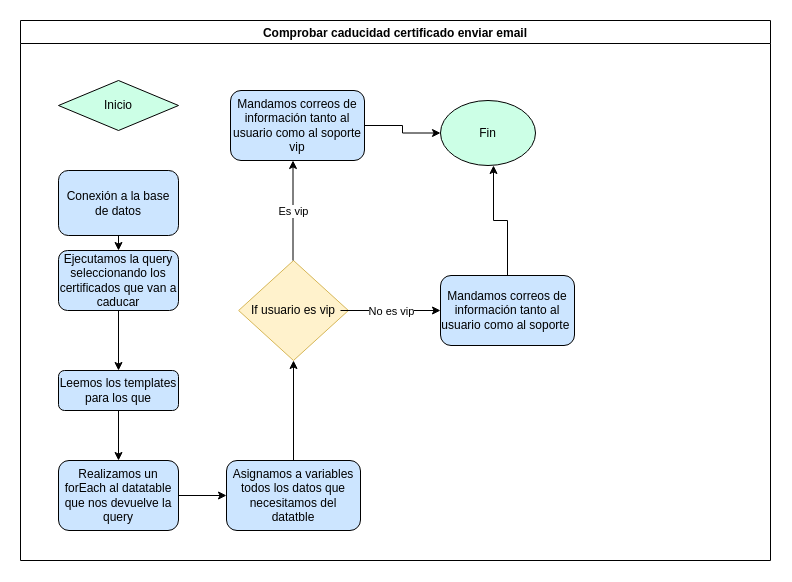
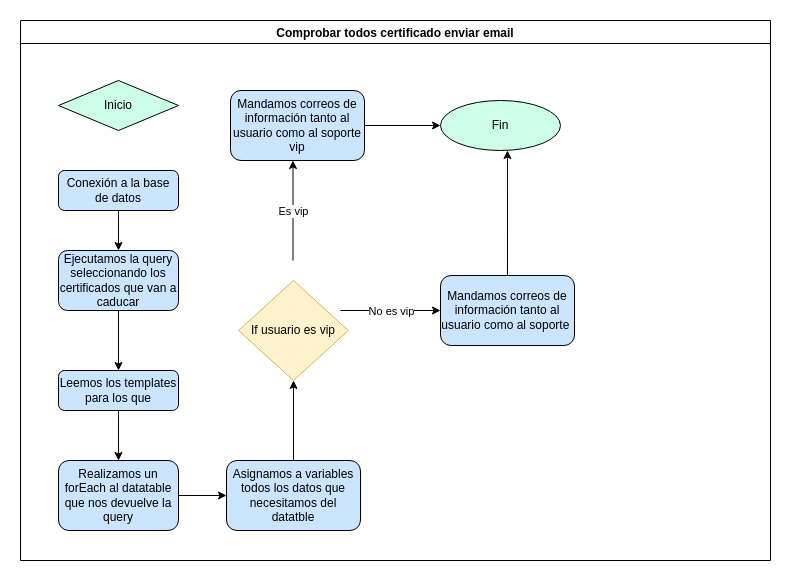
- <mxCell id="2" value="Comprobar caducidad certificado enviar email" style="swimlane;" parent="1" vertex="1"><mxGeometry x="20" y="20" width="750" height="540" as="geometry" /></mxCell>
+ <mxCell id="2" value="Comprobar todos certificado enviar email" style="swimlane;" parent="1" vertex="1"><mxGeometry x="20" y="20" width="750" height="540" as="geometry" /></mxCell>
- <mxCell id="12" value="Fin" style="ellipse;whiteSpace=wrap;html=1;fillColor=#CCFFE6;" parent="2" vertex="1"><mxGeometry x="420" y="80" width="95" height="65" as="geometry" /></mxCell>
+ <mxCell id="12" value="Fin" style="ellipse;whiteSpace=wrap;html=1;fillColor=#CCFFE6;" parent="2" vertex="1"><mxGeometry x="420" y="80" width="120" height="50" as="geometry" /></mxCell>
- <mxCell id="5" value="Conexión a la base de datos" style="rounded=1;whiteSpace=wrap;html=1;fillColor=#CCE5FF;" parent="2" vertex="1"><mxGeometry x="38" y="150" width="120" height="65" as="geometry" /></mxCell>
+ <mxCell id="5" value="Conexión a la base de datos" style="rounded=1;whiteSpace=wrap;html=1;fillColor=#CCE5FF;" parent="2" vertex="1"><mxGeometry x="38" y="150" width="120" height="40" as="geometry" /></mxCell>
- <mxCell id="15" value="If usuario es vip" style="rhombus;whiteSpace=wrap;html=1;fillColor=#fff2cc;strokeColor=#d6b656;" parent="2" vertex="1"><mxGeometry x="218.13" y="240" width="109.75" height="100" as="geometry" /></mxCell>
+ <mxCell id="15" value="If usuario es vip" style="rhombus;whiteSpace=wrap;html=1;fillColor=#fff2cc;strokeColor=#d6b656;" parent="2" vertex="1"><mxGeometry x="218.13" y="260" width="109.75" height="100" as="geometry" /></mxCell>
